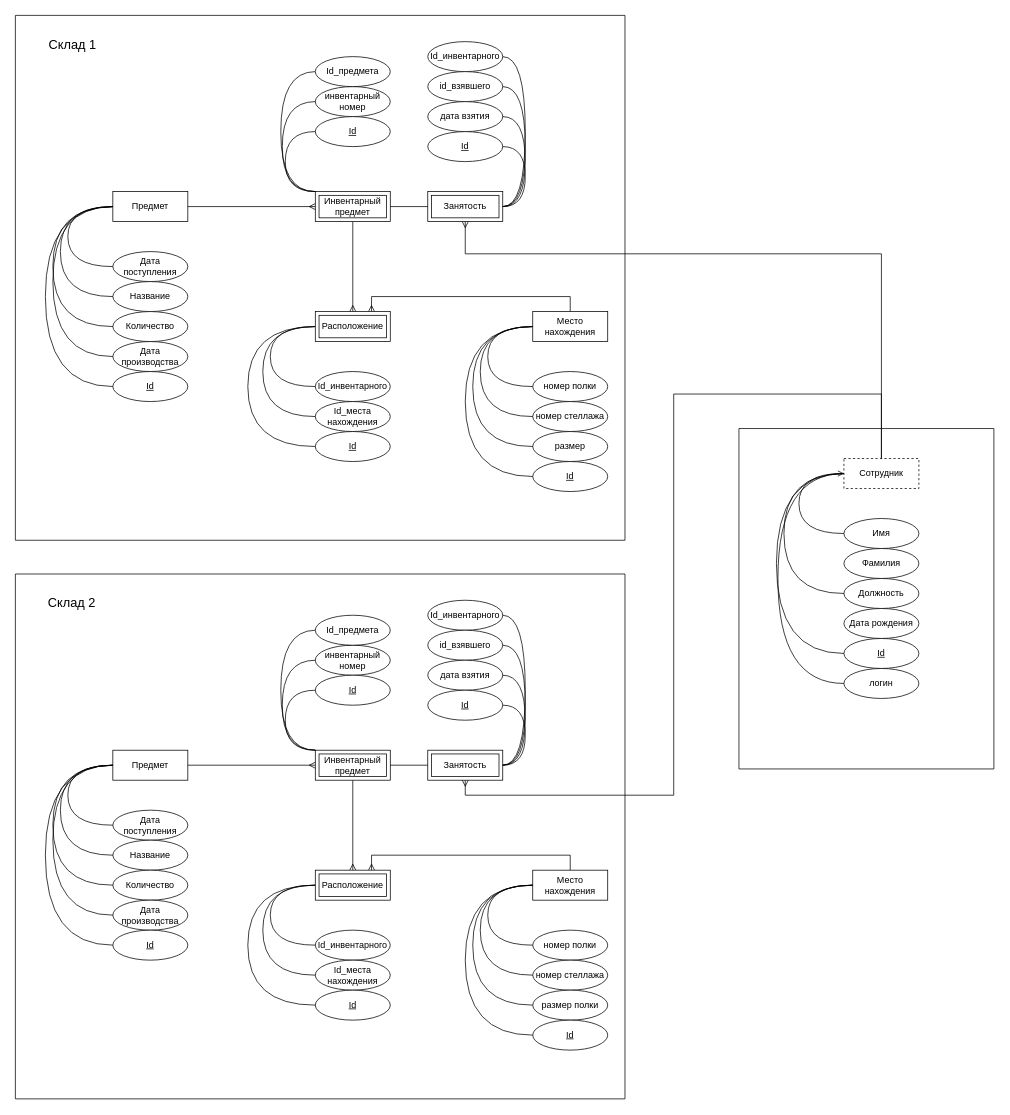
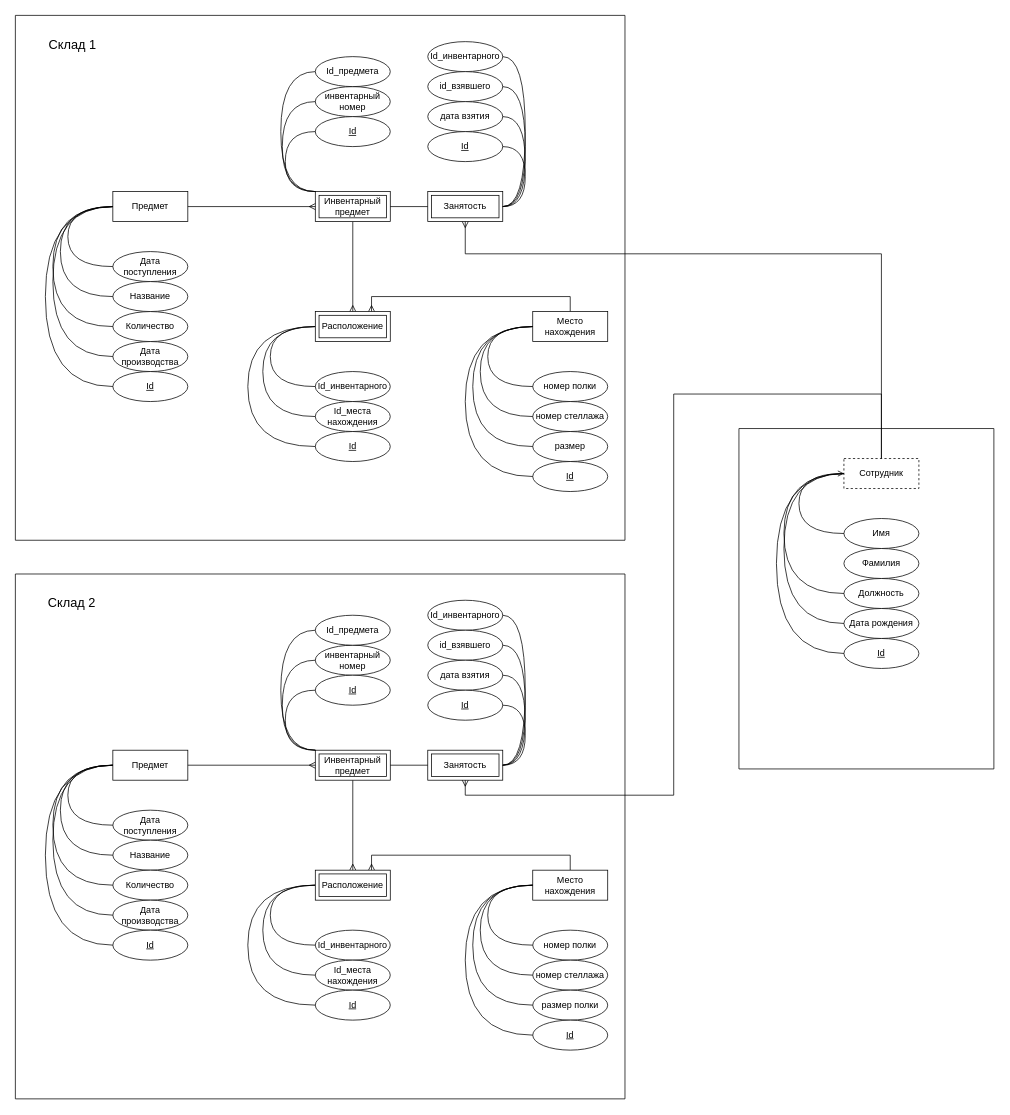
+ <mxCell id="59" value="" style="endArrow=none;html=1;rounded=0;curved=1;entryX=0;entryY=0.5;entryDx=0;entryDy=0;edgeStyle=orthogonalEdgeStyle;exitX=0;exitY=0.5;exitDx=0;exitDy=0;" parent="51" source="57" target="53" edge="1"><mxGeometry relative="1" as="geometry"><mxPoint x="-400" y="230" as="sourcePoint" /><mxPoint x="-240" y="230" as="targetPoint" /><Array as="points"><mxPoint x="60" y="260" /><mxPoint x="60" y="60" /></Array></mxGeometry></mxCell>
- <mxCell id="52" style="edgeStyle=orthogonalEdgeStyle;rounded=0;orthogonalLoop=1;jettySize=auto;html=1;exitX=0;exitY=0.5;exitDx=0;exitDy=0;entryX=0;entryY=0.5;entryDx=0;entryDy=0;endArrow=none;endFill=0;curved=1;" parent="51" source="53" target="63" edge="1"><mxGeometry relative="1" as="geometry"><Array as="points"><mxPoint x="52" y="60" /><mxPoint x="52" y="340" /></Array></mxGeometry></mxCell>
- <mxCell id="63" value="логин" style="ellipse;whiteSpace=wrap;html=1;align=center;" parent="51" vertex="1"><mxGeometry x="140" y="320" width="100" height="40" as="geometry" /></mxCell>
